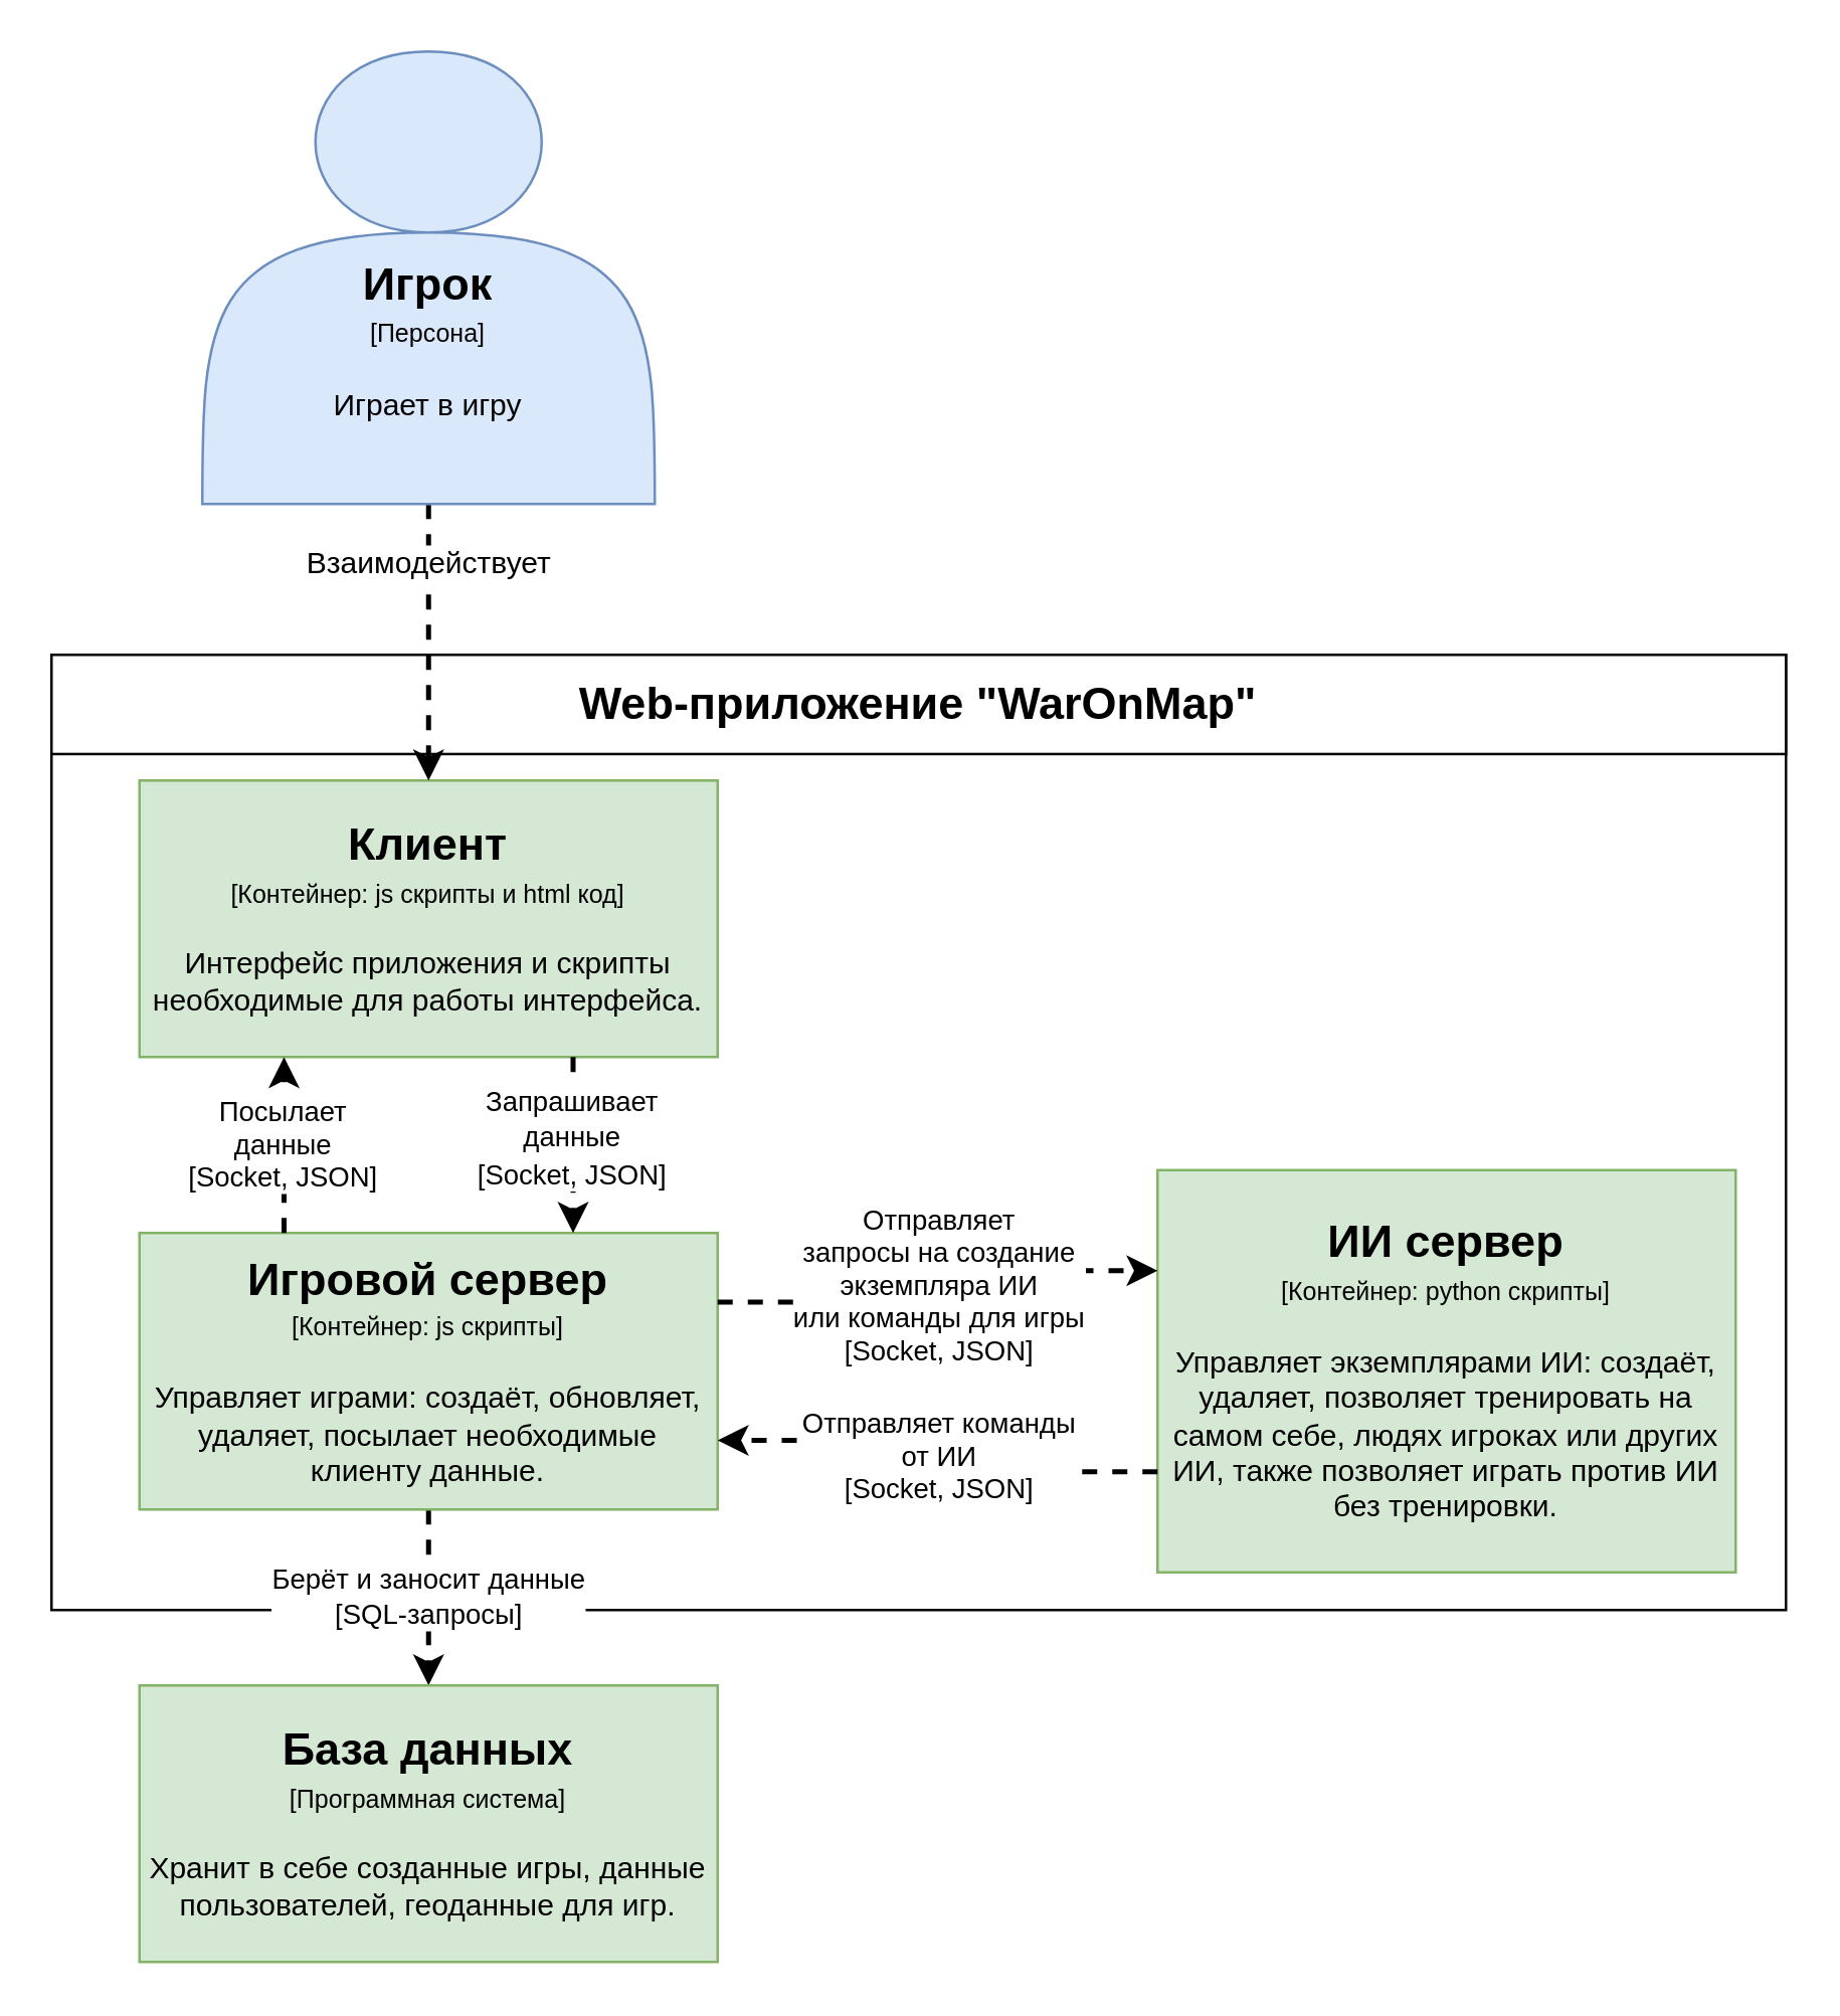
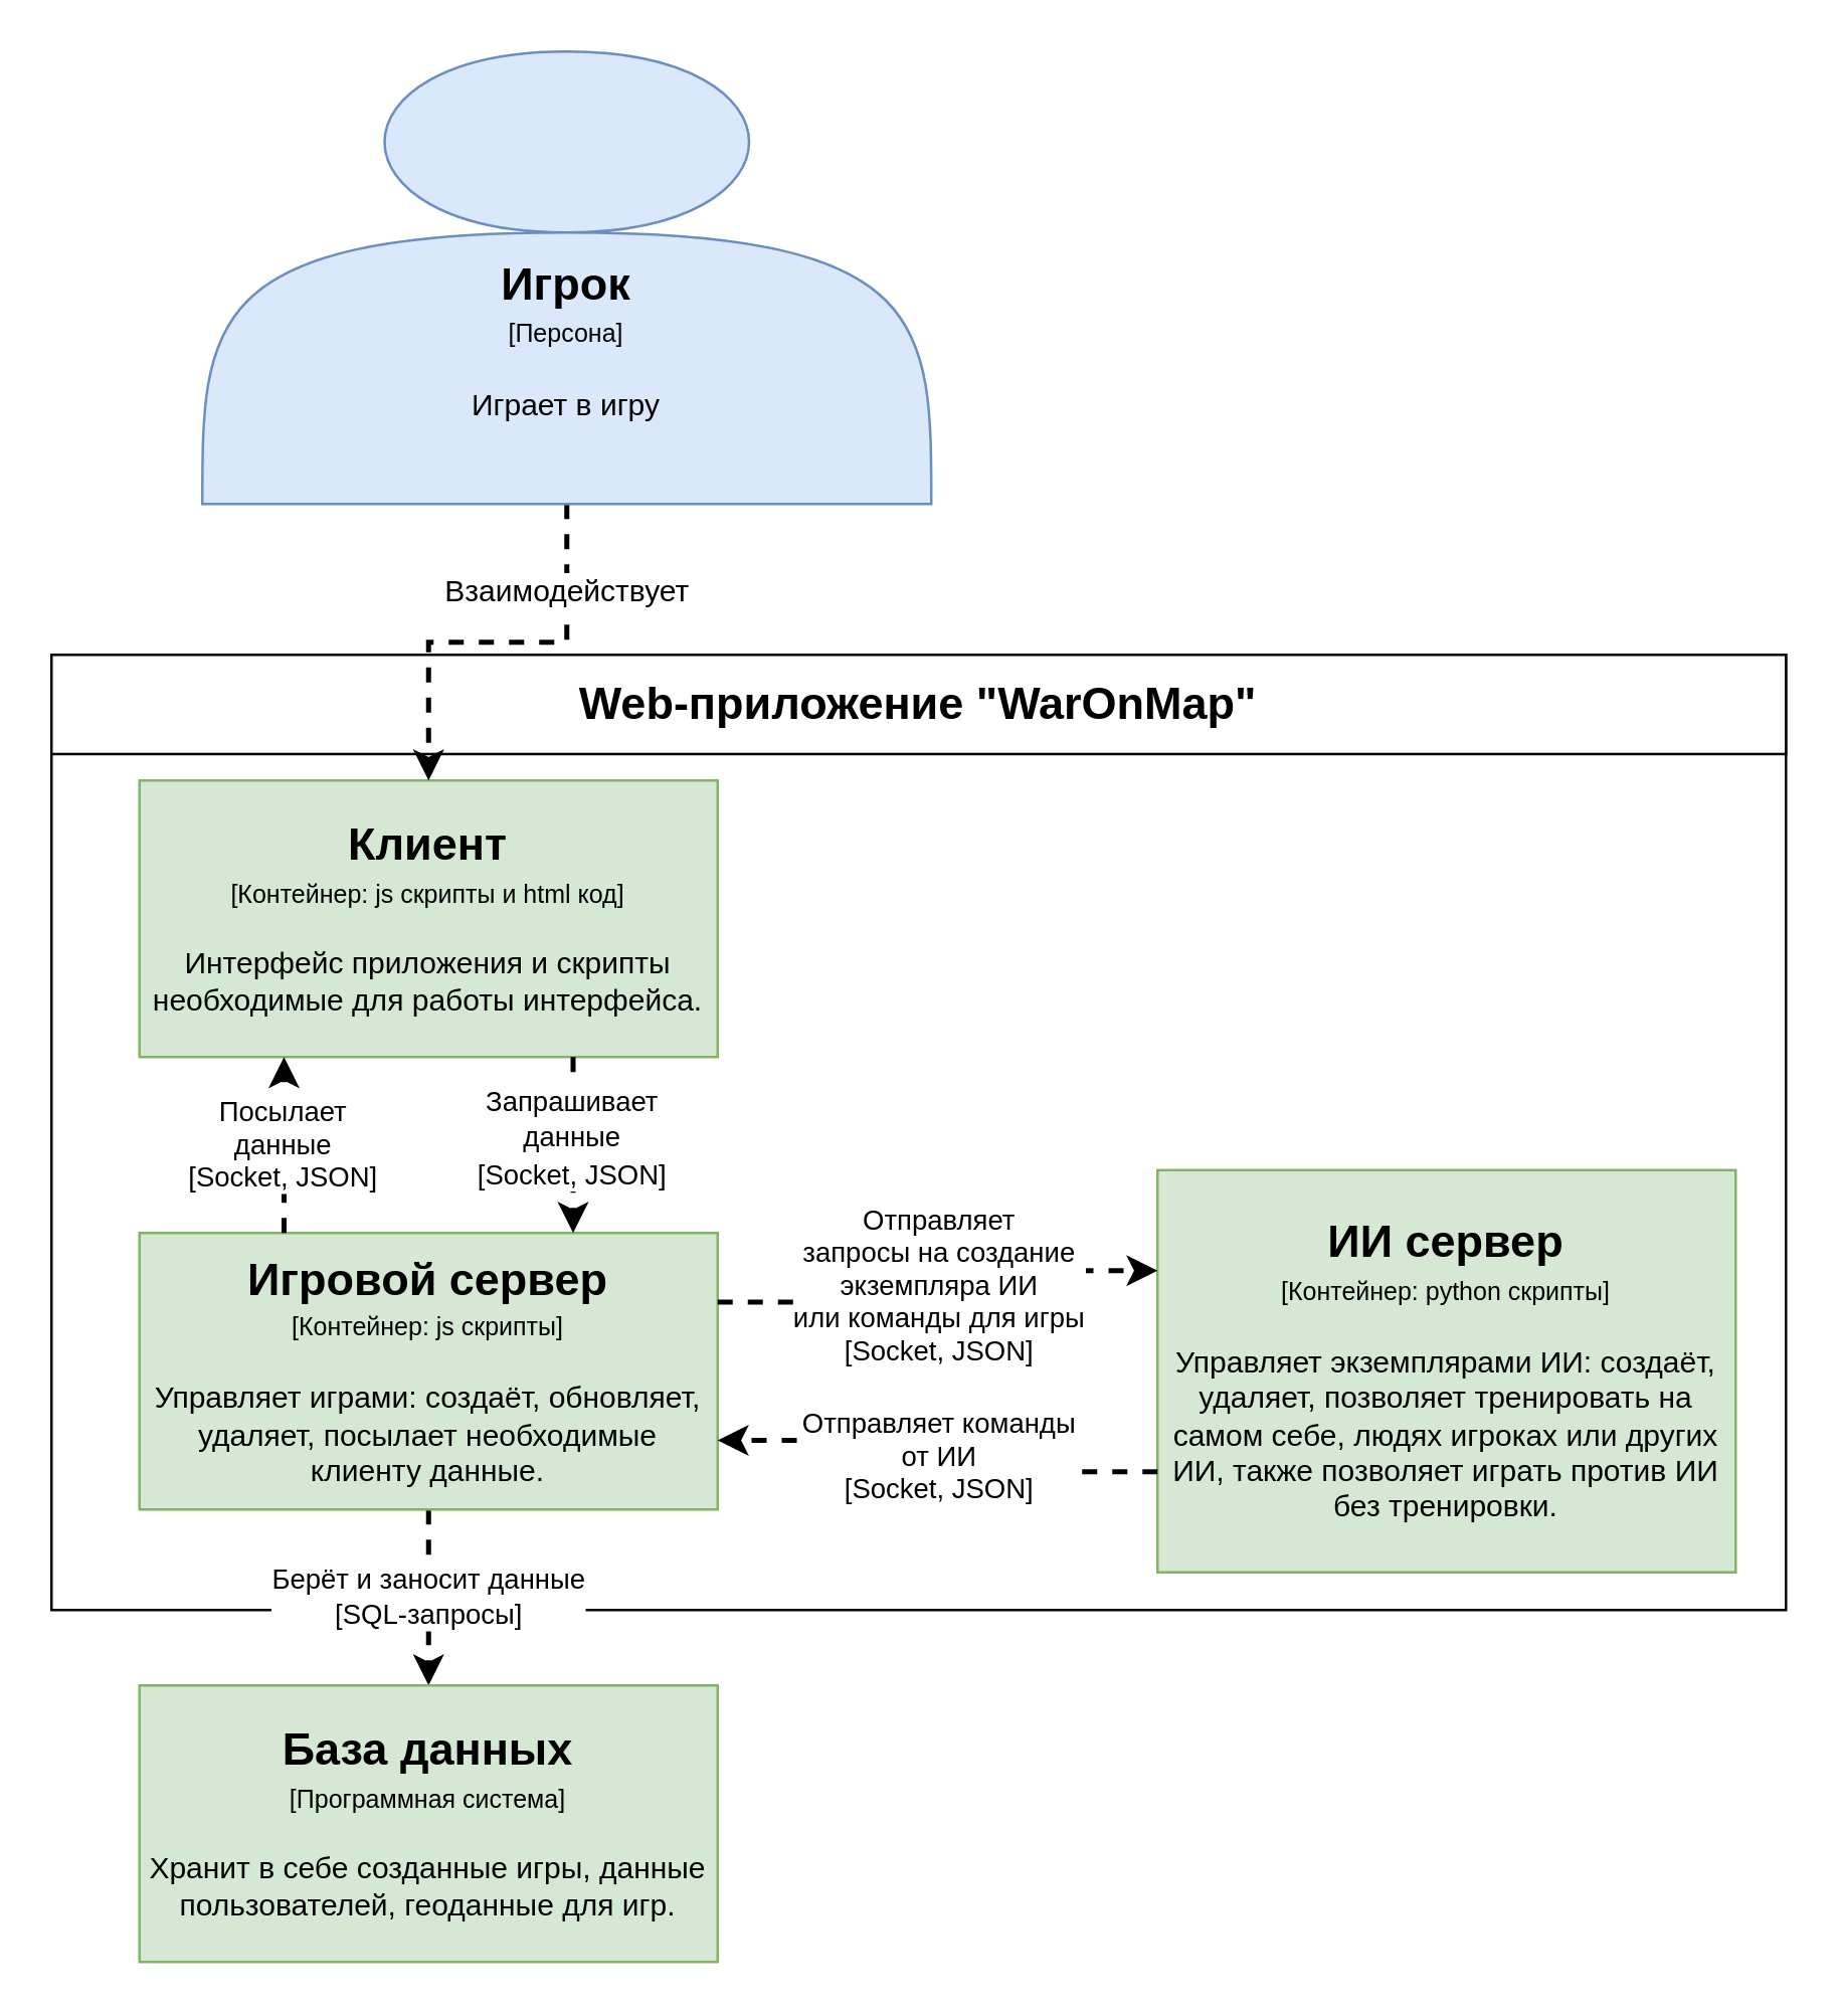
- <mxCell id="9" value="&lt;div&gt;&lt;br&gt;&lt;/div&gt;&lt;div&gt;&lt;br&gt;&lt;/div&gt;&lt;div&gt;&lt;b&gt;&lt;font style=&quot;font-size: 18px&quot;&gt;&lt;br&gt;&lt;/font&gt;&lt;/b&gt;&lt;/div&gt;&lt;div&gt;&lt;b&gt;&lt;font style=&quot;font-size: 18px&quot;&gt;Игрок&lt;br&gt;&lt;/font&gt;&lt;/b&gt;&lt;/div&gt;&lt;div&gt;&lt;font style=&quot;font-size: 10px&quot;&gt;[Персона]&lt;/font&gt;&lt;/div&gt;&lt;div&gt;&lt;font style=&quot;font-size: 10px&quot;&gt;&lt;br&gt;&lt;/font&gt;&lt;/div&gt;&lt;div&gt;Играет в игру&lt;br&gt;&lt;/div&gt;" style="shape=actor;whiteSpace=wrap;html=1;fillColor=#dae8fc;strokeColor=#6c8ebf;" parent="1" vertex="1"><mxGeometry x="80" y="20" width="180" height="180" as="geometry" /></mxCell>
+ <mxCell id="9" value="&lt;div&gt;&lt;br&gt;&lt;/div&gt;&lt;div&gt;&lt;br&gt;&lt;/div&gt;&lt;div&gt;&lt;b&gt;&lt;font style=&quot;font-size: 18px&quot;&gt;&lt;br&gt;&lt;/font&gt;&lt;/b&gt;&lt;/div&gt;&lt;div&gt;&lt;b&gt;&lt;font style=&quot;font-size: 18px&quot;&gt;Игрок&lt;br&gt;&lt;/font&gt;&lt;/b&gt;&lt;/div&gt;&lt;div&gt;&lt;font style=&quot;font-size: 10px&quot;&gt;[Персона]&lt;/font&gt;&lt;/div&gt;&lt;div&gt;&lt;font style=&quot;font-size: 10px&quot;&gt;&lt;br&gt;&lt;/font&gt;&lt;/div&gt;&lt;div&gt;Играет в игру&lt;br&gt;&lt;/div&gt;" style="shape=actor;whiteSpace=wrap;html=1;fillColor=#dae8fc;strokeColor=#6c8ebf;" parent="1" vertex="1"><mxGeometry x="80" y="20" width="290" height="180" as="geometry" /></mxCell>
